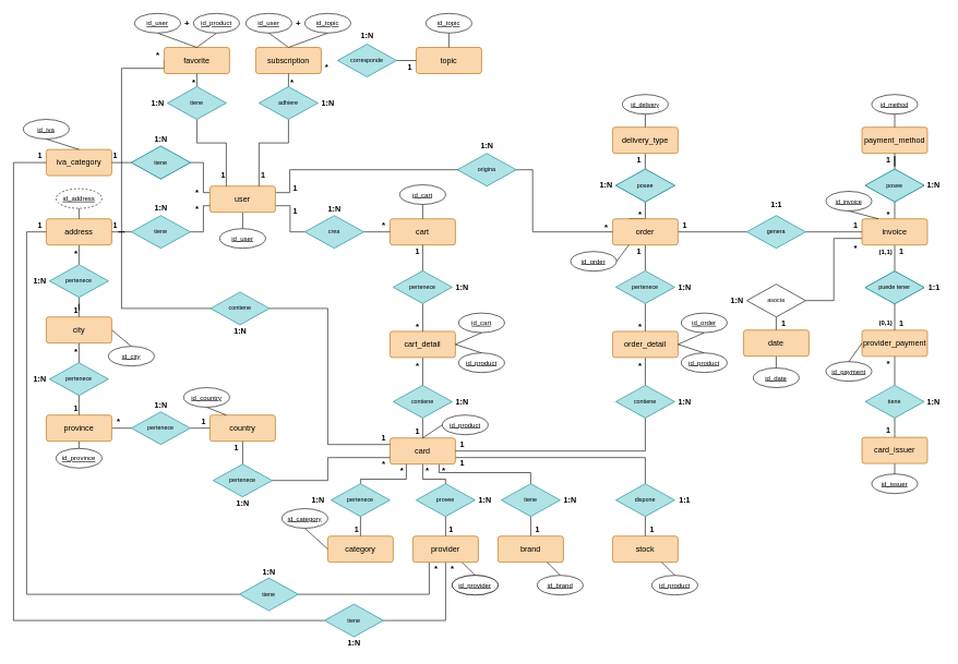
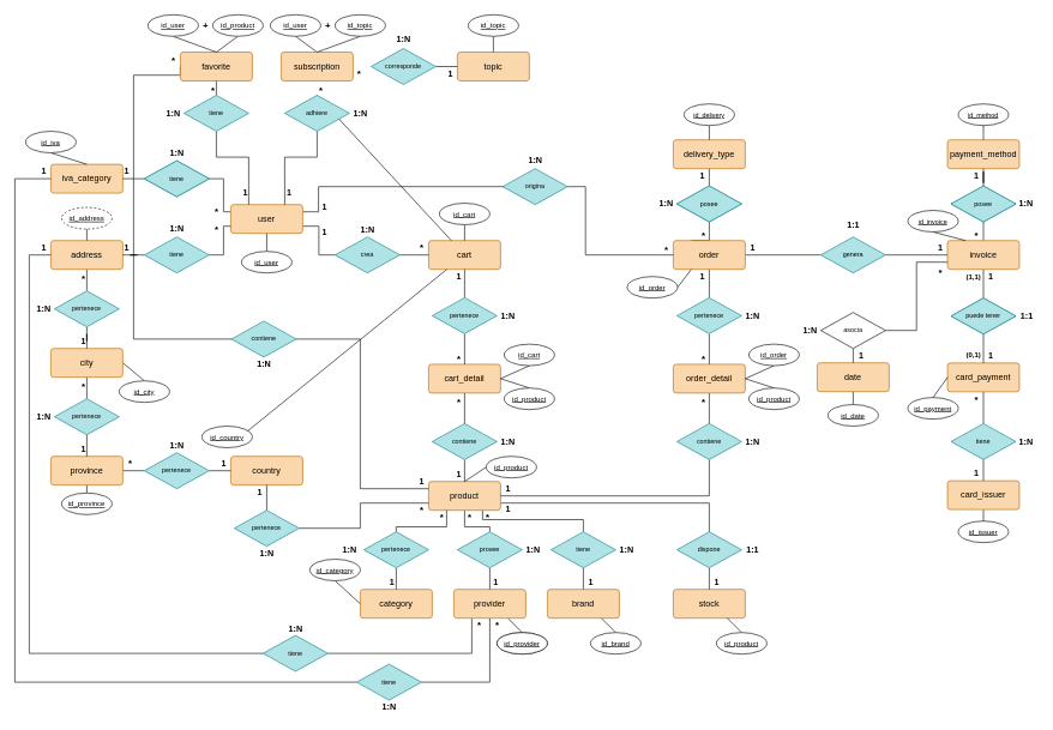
- <mxCell id="62" style="edgeStyle=none;rounded=0;sketch=0;orthogonalLoop=1;jettySize=auto;html=1;exitX=0.5;exitY=0;exitDx=0;exitDy=0;shadow=0;fontSize=9;startArrow=none;startFill=0;endArrow=none;endFill=0;" parent="1" source="64" target="8" edge="1"><mxGeometry relative="1" as="geometry"><mxPoint x="440" y="116" as="targetPoint" /></mxGeometry></mxCell>
+ <mxCell id="62" style="edgeStyle=none;rounded=0;sketch=0;orthogonalLoop=1;jettySize=auto;html=1;exitX=0.5;exitY=0;exitDx=0;exitDy=0;shadow=0;fontSize=9;startArrow=none;startFill=0;endArrow=none;endFill=0;" parent="1" source="64" target="31" edge="1"><mxGeometry relative="1" as="geometry"><mxPoint x="440" y="116" as="targetPoint" /></mxGeometry></mxCell>
- <mxCell id="47" value="provider_payment" style="rounded=1;arcSize=10;whiteSpace=wrap;html=1;align=center;fillColor=#fad7ac;strokeColor=#b46504;" parent="1" vertex="1"><mxGeometry x="1316" y="504.25" width="100" height="40" as="geometry" /></mxCell>
+ <mxCell id="47" value="card_payment" style="rounded=1;arcSize=10;whiteSpace=wrap;html=1;align=center;fillColor=#fad7ac;strokeColor=#b46504;" parent="1" vertex="1"><mxGeometry x="1316" y="504.25" width="100" height="40" as="geometry" /></mxCell>
- <mxCell id="123" style="edgeStyle=none;rounded=0;orthogonalLoop=1;jettySize=auto;html=1;exitX=0.5;exitY=1;exitDx=0;exitDy=0;entryX=0.25;entryY=0;entryDx=0;entryDy=0;fontSize=13;endArrow=none;endFill=0;" parent="1" source="124" target="30" edge="1"><mxGeometry relative="1" as="geometry" /></mxCell>
+ <mxCell id="123" style="edgeStyle=none;rounded=0;orthogonalLoop=1;jettySize=auto;html=1;exitX=0.5;exitY=1;exitDx=0;exitDy=0;fontSize=13;endArrow=none;endFill=0;" parent="1" source="124" target="31" edge="1"><mxGeometry relative="1" as="geometry" /></mxCell>
- <mxCell id="35" value="card" style="rounded=1;arcSize=10;whiteSpace=wrap;html=1;align=center;fillColor=#fad7ac;strokeColor=#b46504;" parent="1" vertex="1"><mxGeometry x="595" y="669" width="100" height="40" as="geometry" /></mxCell>
+ <mxCell id="35" value="product" style="rounded=1;arcSize=10;whiteSpace=wrap;html=1;align=center;fillColor=#fad7ac;strokeColor=#b46504;" parent="1" vertex="1"><mxGeometry x="595" y="669" width="100" height="40" as="geometry" /></mxCell>
